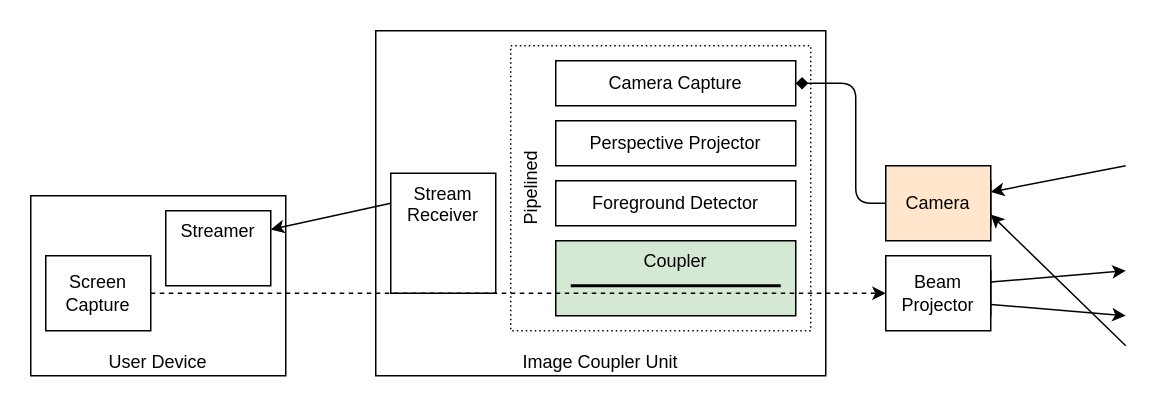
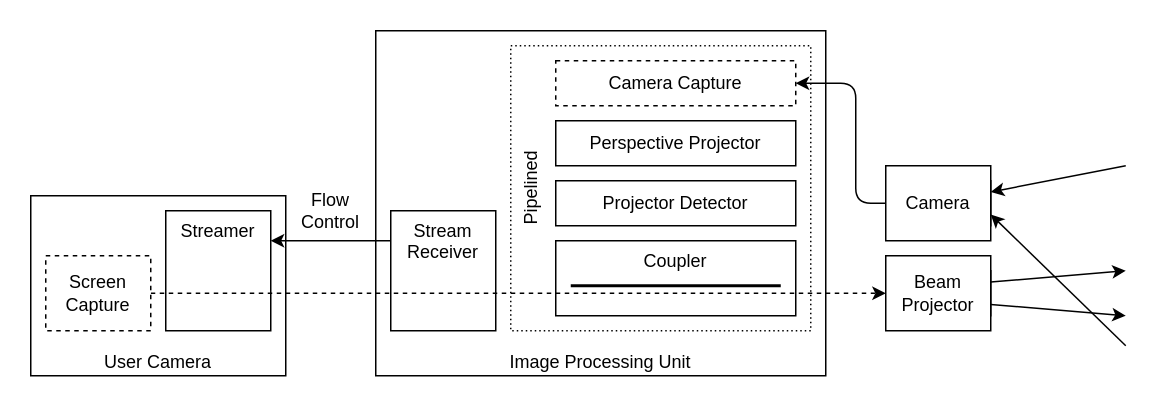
- <mxCell id="18" value="Camera Capture" style="rounded=0;whiteSpace=wrap;html=1;" vertex="1" parent="1"><mxGeometry x="370" y="40" width="160" height="30" as="geometry" /></mxCell>
+ <mxCell id="18" value="Camera Capture" style="rounded=0;whiteSpace=wrap;html=1;dashed=1;" vertex="1" parent="1"><mxGeometry x="370" y="40" width="160" height="30" as="geometry" /></mxCell>
- <mxCell id="19" style="edgeStyle=elbowEdgeStyle;html=1;exitX=0;exitY=0.5;exitDx=0;exitDy=0;entryX=1;entryY=0.5;entryDx=0;entryDy=0;startArrow=none;startFill=0;endArrow=diamond;" edge="1" parent="1" source="20" target="18"><mxGeometry relative="1" as="geometry"><Array as="points"><mxPoint x="570" y="100" /></Array></mxGeometry></mxCell>
+ <mxCell id="19" style="edgeStyle=elbowEdgeStyle;html=1;exitX=0;exitY=0.5;exitDx=0;exitDy=0;entryX=1;entryY=0.5;entryDx=0;entryDy=0;startArrow=none;startFill=0;" edge="1" parent="1" source="20" target="18"><mxGeometry relative="1" as="geometry"><Array as="points"><mxPoint x="570" y="100" /></Array></mxGeometry></mxCell>
- <mxCell id="10" value="Foreground Detector" style="rounded=0;whiteSpace=wrap;html=1;" vertex="1" parent="1"><mxGeometry x="370" y="120" width="160" height="30" as="geometry" /></mxCell>
+ <mxCell id="10" value="Projector Detector" style="rounded=0;whiteSpace=wrap;html=1;" vertex="1" parent="1"><mxGeometry x="370" y="120" width="160" height="30" as="geometry" /></mxCell>
- <mxCell id="20" value="Camera" style="rounded=0;whiteSpace=wrap;html=1;fillColor=#ffe6cc;" vertex="1" parent="1"><mxGeometry x="590" y="110" width="70" height="50" as="geometry" /></mxCell>
+ <mxCell id="20" value="Camera" style="rounded=0;whiteSpace=wrap;html=1;" vertex="1" parent="1"><mxGeometry x="590" y="110" width="70" height="50" as="geometry" /></mxCell>
+ <mxCell id="24" value="Flow&lt;br&gt;Control" style="text;html=1;strokeColor=none;fillColor=none;align=center;verticalAlign=middle;whiteSpace=wrap;rounded=0;" vertex="1" parent="1"><mxGeometry x="190" y="120" width="60" height="40" as="geometry" /></mxCell>
- <mxCell id="13" value="Stream&lt;br&gt;Receiver" style="rounded=0;whiteSpace=wrap;html=1;horizontal=1;verticalAlign=top;" vertex="1" parent="1"><mxGeometry x="260" y="115" width="70" height="80" as="geometry" /></mxCell>
+ <mxCell id="13" value="Stream&lt;br&gt;Receiver" style="rounded=0;whiteSpace=wrap;html=1;horizontal=1;verticalAlign=top;" vertex="1" parent="1"><mxGeometry x="260" y="140" width="70" height="80" as="geometry" /></mxCell>
- <mxCell id="14" value="Streamer" style="rounded=0;whiteSpace=wrap;html=1;horizontal=1;verticalAlign=top;" vertex="1" parent="1"><mxGeometry x="110" y="140" width="70" height="50" as="geometry" /></mxCell>
+ <mxCell id="14" value="Streamer" style="rounded=0;whiteSpace=wrap;html=1;horizontal=1;verticalAlign=top;" vertex="1" parent="1"><mxGeometry x="110" y="140" width="70" height="80" as="geometry" /></mxCell>
- <mxCell id="11" value="Coupler" style="rounded=0;whiteSpace=wrap;html=1;horizontal=1;verticalAlign=top;fillColor=#d5e8d4;" vertex="1" parent="1"><mxGeometry x="370" y="160" width="160" height="50" as="geometry" /></mxCell>
+ <mxCell id="11" value="Coupler" style="rounded=0;whiteSpace=wrap;html=1;horizontal=1;verticalAlign=top;" vertex="1" parent="1"><mxGeometry x="370" y="160" width="160" height="50" as="geometry" /></mxCell>
- <mxCell id="16" value="Screen&lt;br&gt;Capture" style="rounded=0;whiteSpace=wrap;html=1;" vertex="1" parent="1"><mxGeometry x="30" y="170" width="70" height="50" as="geometry" /></mxCell>
+ <mxCell id="16" value="Screen&lt;br&gt;Capture" style="rounded=0;whiteSpace=wrap;html=1;dashed=1;" vertex="1" parent="1"><mxGeometry x="30" y="170" width="70" height="50" as="geometry" /></mxCell>
- <mxCell id="6" value="User Device" style="rounded=0;whiteSpace=wrap;html=1;verticalAlign=bottom;strokeColor=default;" vertex="1" parent="1"><mxGeometry x="20" y="130" width="170" height="120" as="geometry" /></mxCell>
+ <mxCell id="6" value="User Camera" style="rounded=0;whiteSpace=wrap;html=1;verticalAlign=bottom;strokeColor=default;" vertex="1" parent="1"><mxGeometry x="20" y="130" width="170" height="120" as="geometry" /></mxCell>
- <mxCell id="7" value="Image Coupler Unit" style="rounded=0;whiteSpace=wrap;html=1;verticalAlign=bottom;strokeColor=default;horizontal=1;" vertex="1" parent="1"><mxGeometry x="250" y="20" width="300" height="230" as="geometry" /></mxCell>
+ <mxCell id="7" value="Image Processing Unit" style="rounded=0;whiteSpace=wrap;html=1;verticalAlign=bottom;strokeColor=default;horizontal=1;" vertex="1" parent="1"><mxGeometry x="250" y="20" width="300" height="230" as="geometry" /></mxCell>
